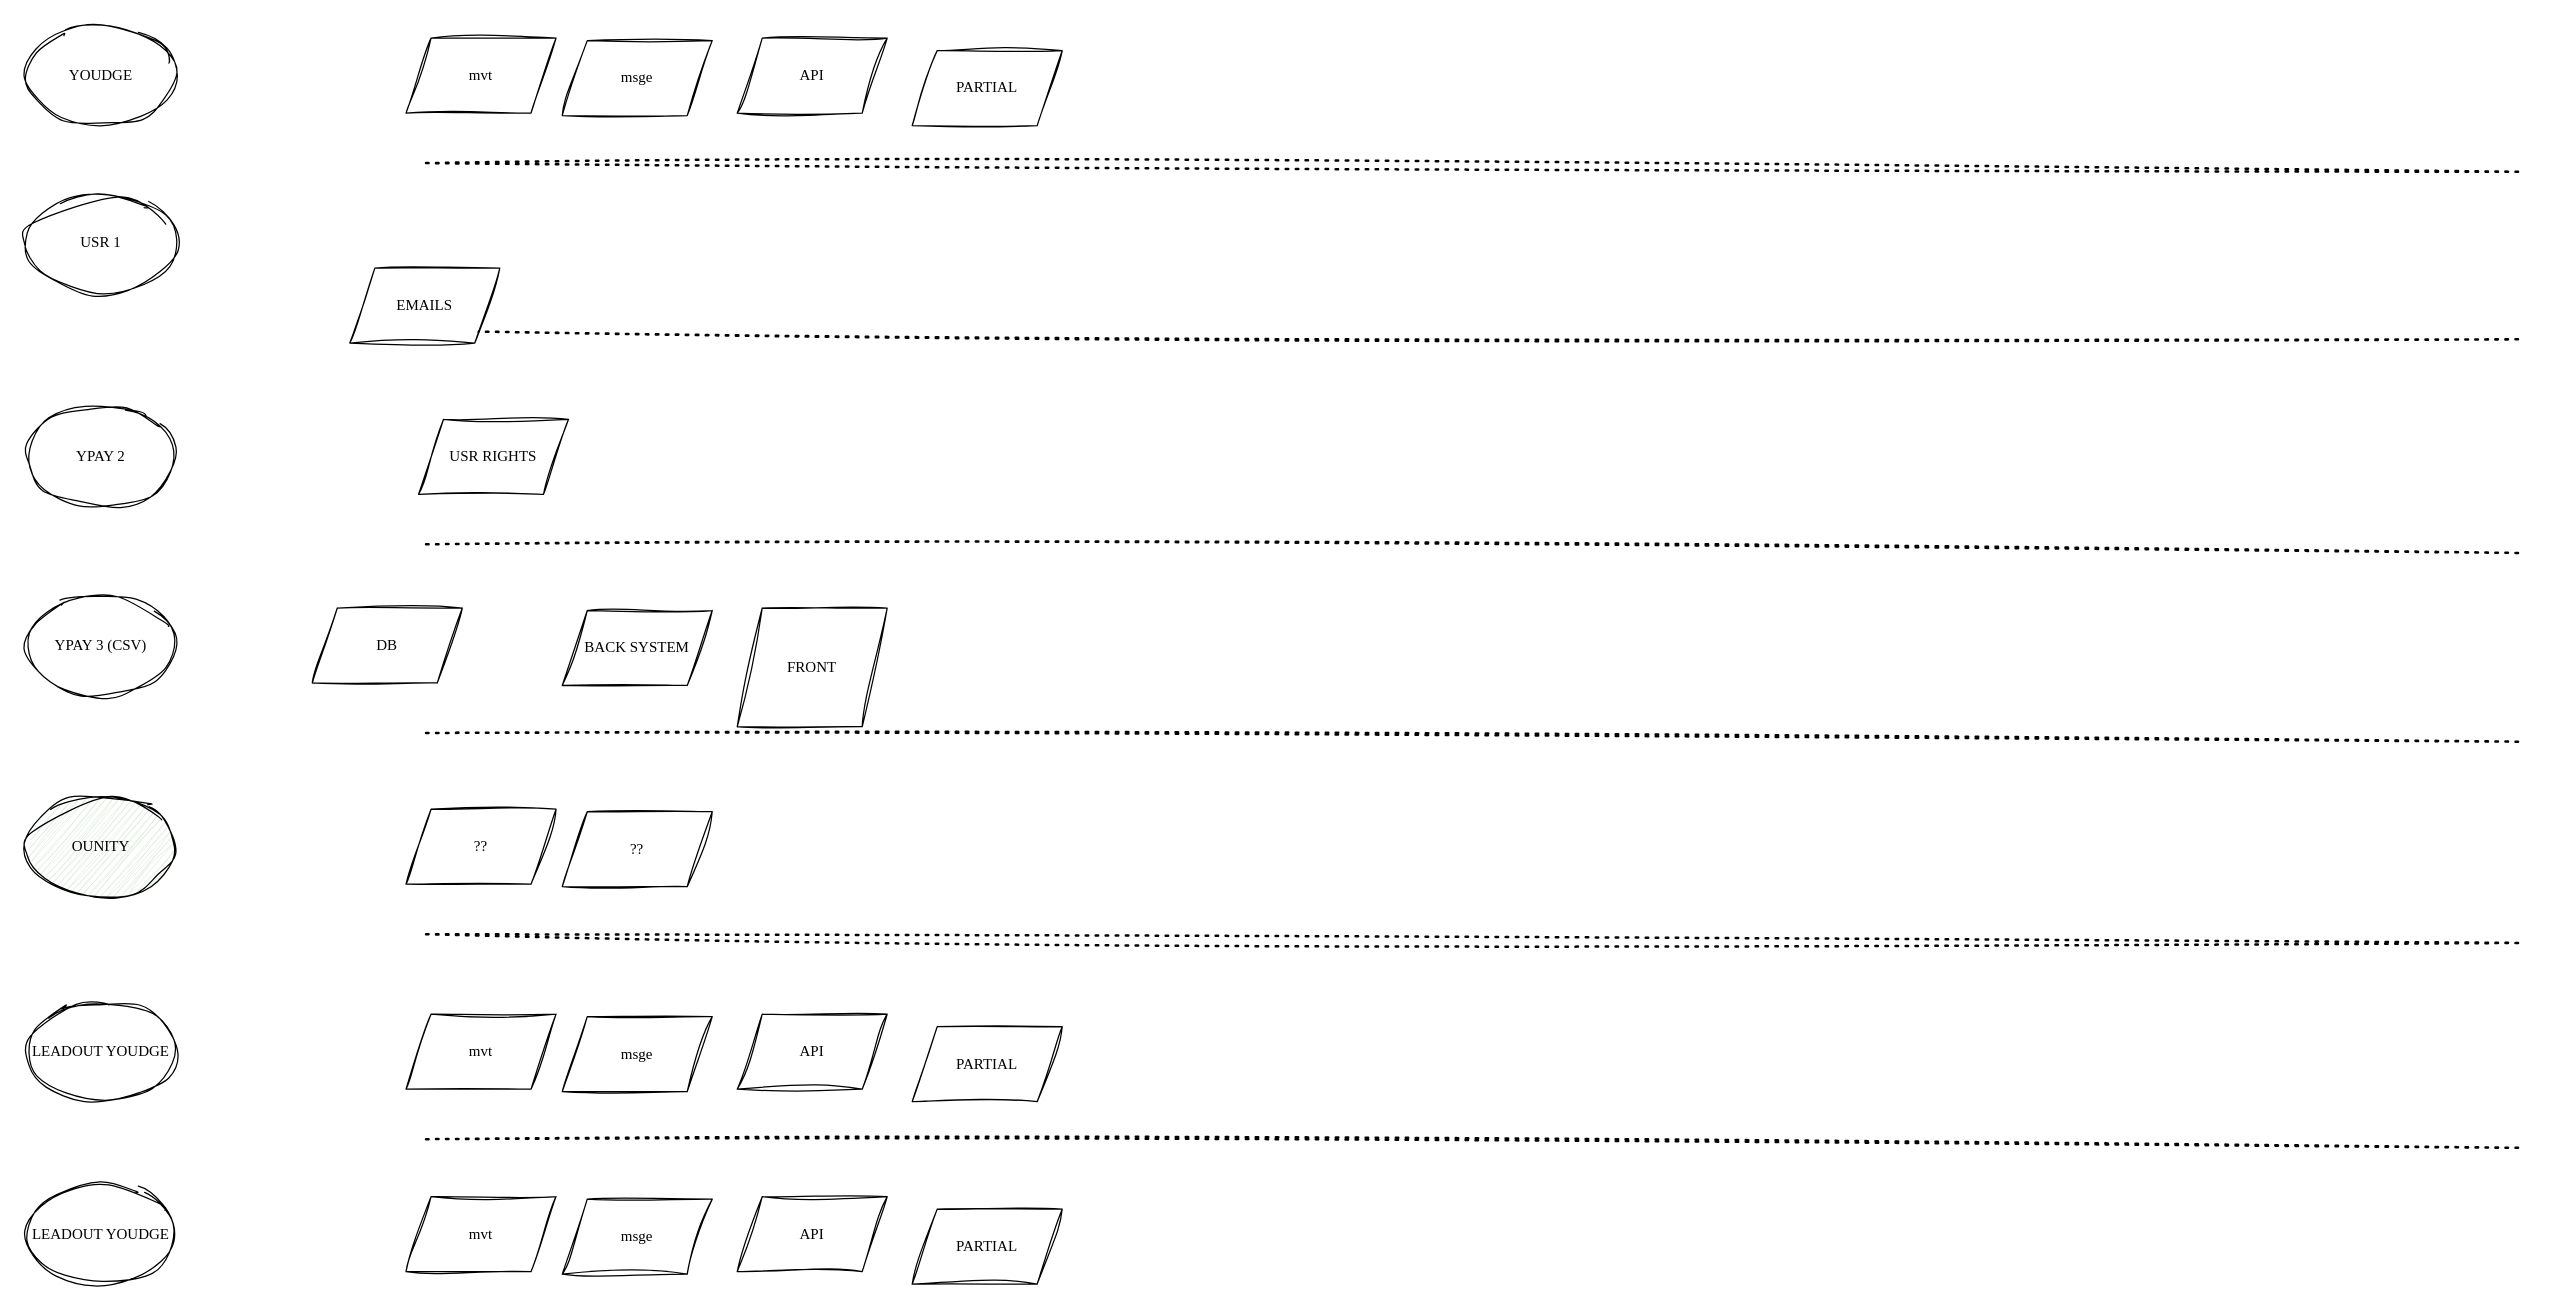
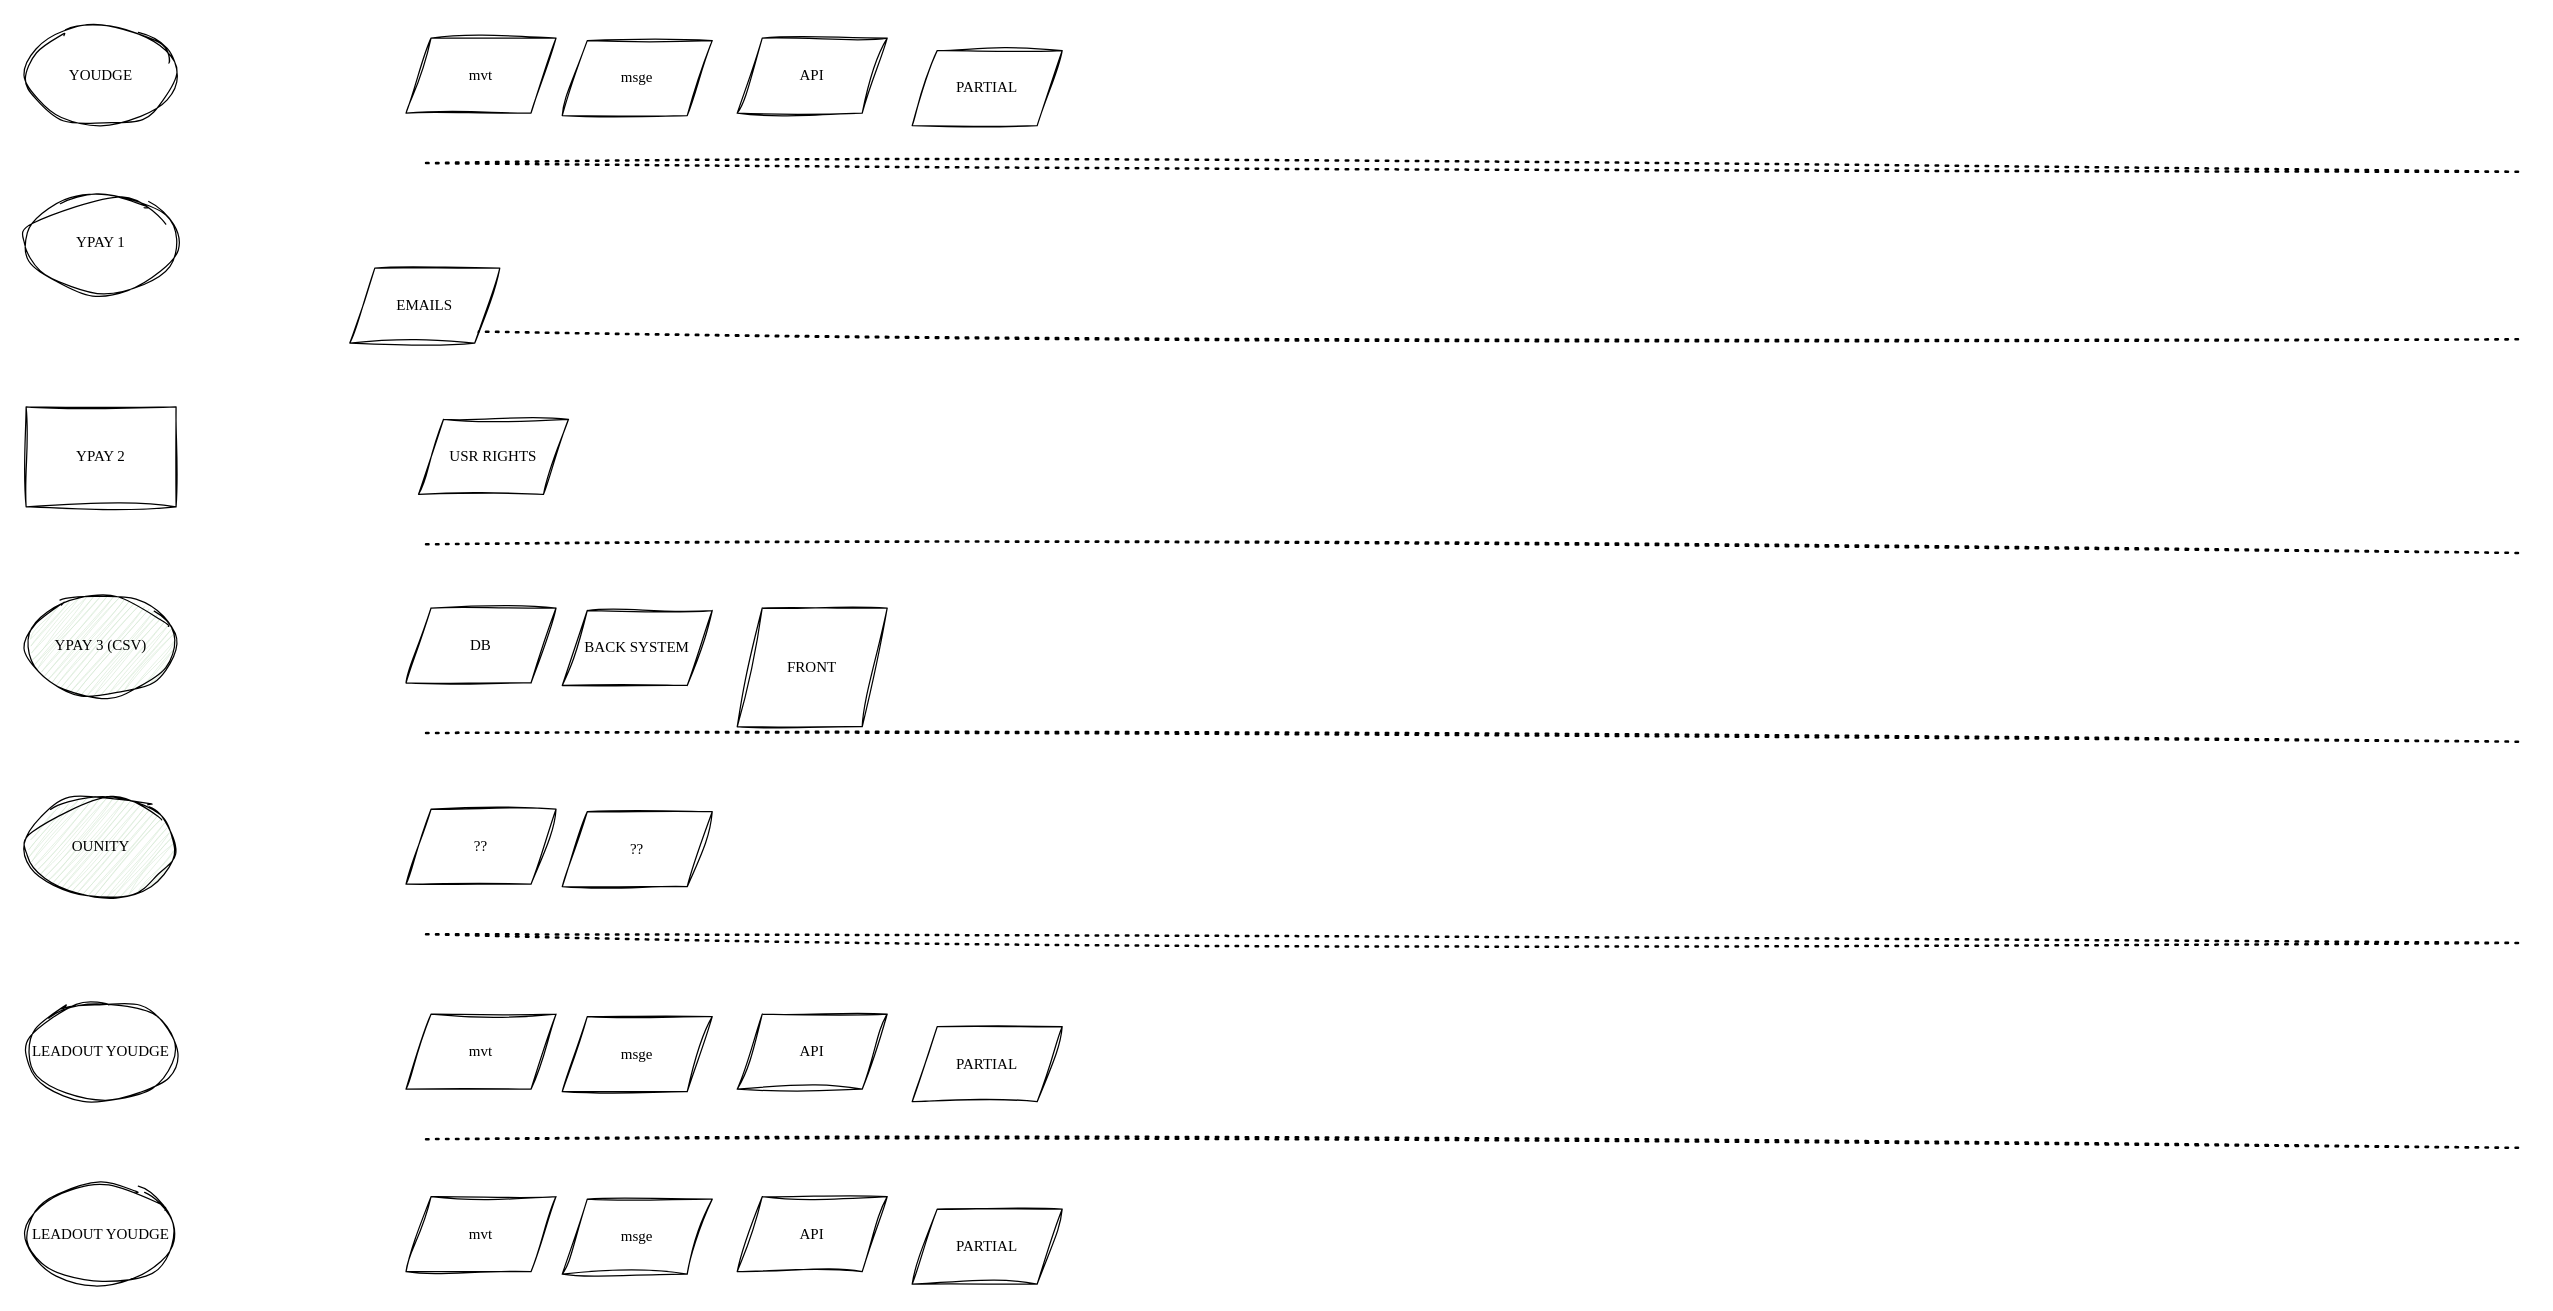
- <mxCell id="9" value="USR 1" style="ellipse;whiteSpace=wrap;html=1;sketch=1;hachureGap=4;jiggle=2;curveFitting=1;fontFamily=Architects Daughter;fontSource=https%3A%2F%2Ffonts.googleapis.com%2Fcss%3Ffamily%3DArchitects%2BDaughter;" vertex="1" parent="1"><mxGeometry x="20" y="154" width="120" height="80" as="geometry" /></mxCell>
+ <mxCell id="9" value="YPAY 1" style="ellipse;whiteSpace=wrap;html=1;sketch=1;hachureGap=4;jiggle=2;curveFitting=1;fontFamily=Architects Daughter;fontSource=https%3A%2F%2Ffonts.googleapis.com%2Fcss%3Ffamily%3DArchitects%2BDaughter;" vertex="1" parent="1"><mxGeometry x="20" y="154" width="120" height="80" as="geometry" /></mxCell>
- <mxCell id="12" value="YPAY 2" style="ellipse;whiteSpace=wrap;html=1;sketch=1;hachureGap=4;jiggle=2;curveFitting=1;fontFamily=Architects Daughter;fontSource=https%3A%2F%2Ffonts.googleapis.com%2Fcss%3Ffamily%3DArchitects%2BDaughter;" vertex="1" parent="1"><mxGeometry x="20" y="325" width="120" height="80" as="geometry" /></mxCell>
+ <mxCell id="12" value="YPAY 2" style="whiteSpace=wrap;html=1;sketch=1;hachureGap=4;jiggle=2;curveFitting=1;fontFamily=Architects Daughter;fontSource=https%3A%2F%2Ffonts.googleapis.com%2Fcss%3Ffamily%3DArchitects%2BDaughter;rounded=0;" vertex="1" parent="1"><mxGeometry x="20" y="325" width="120" height="80" as="geometry" /></mxCell>
- <mxCell id="15" value="YPAY 3 (CSV)" style="ellipse;whiteSpace=wrap;html=1;sketch=1;hachureGap=4;jiggle=2;curveFitting=1;fontFamily=Architects Daughter;fontSource=https%3A%2F%2Ffonts.googleapis.com%2Fcss%3Ffamily%3DArchitects%2BDaughter;" vertex="1" parent="1"><mxGeometry x="20" y="476" width="120" height="80" as="geometry" /></mxCell>
+ <mxCell id="15" value="YPAY 3 (CSV)" style="ellipse;whiteSpace=wrap;html=1;sketch=1;hachureGap=4;jiggle=2;curveFitting=1;fontFamily=Architects Daughter;fontSource=https%3A%2F%2Ffonts.googleapis.com%2Fcss%3Ffamily%3DArchitects%2BDaughter;fillColor=#d5e8d4;" vertex="1" parent="1"><mxGeometry x="20" y="476" width="120" height="80" as="geometry" /></mxCell>
- <mxCell id="16" value="DB" style="shape=parallelogram;perimeter=parallelogramPerimeter;whiteSpace=wrap;html=1;fixedSize=1;sketch=1;hachureGap=4;jiggle=2;curveFitting=1;fontFamily=Architects Daughter;fontSource=https%3A%2F%2Ffonts.googleapis.com%2Fcss%3Ffamily%3DArchitects%2BDaughter;" vertex="1" parent="1"><mxGeometry x="249" y="486" width="120" height="60" as="geometry" /></mxCell>
+ <mxCell id="16" value="DB" style="shape=parallelogram;perimeter=parallelogramPerimeter;whiteSpace=wrap;html=1;fixedSize=1;sketch=1;hachureGap=4;jiggle=2;curveFitting=1;fontFamily=Architects Daughter;fontSource=https%3A%2F%2Ffonts.googleapis.com%2Fcss%3Ffamily%3DArchitects%2BDaughter;" vertex="1" parent="1"><mxGeometry x="324" y="486" width="120" height="60" as="geometry" /></mxCell>
